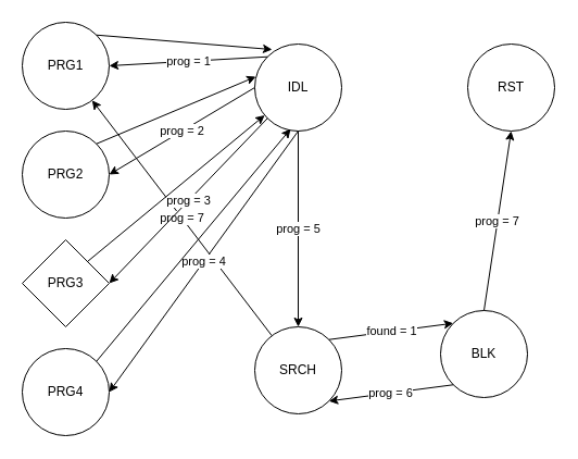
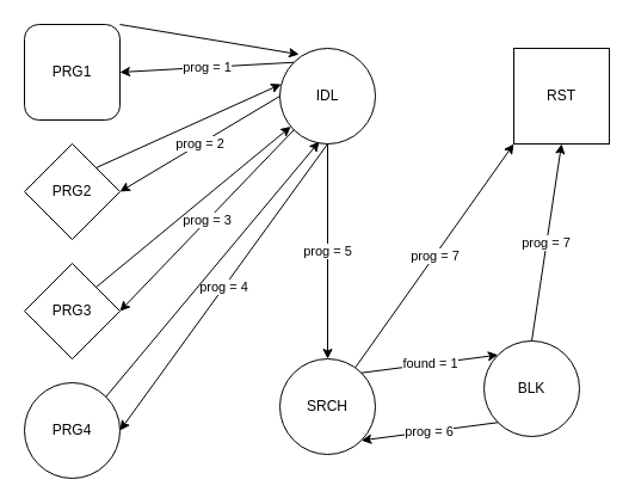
- <mxCell id="7" value="PRG1" style="ellipse;whiteSpace=wrap;html=1;aspect=fixed;" parent="1" vertex="1"><mxGeometry x="20" y="20" width="80" height="80" as="geometry" /></mxCell>
+ <mxCell id="7" value="PRG1" style="whiteSpace=wrap;html=1;aspect=fixed;rounded=1;" parent="1" vertex="1"><mxGeometry x="20" y="20" width="80" height="80" as="geometry" /></mxCell>
- <mxCell id="6" value="RST" style="ellipse;whiteSpace=wrap;html=1;aspect=fixed;" parent="1" vertex="1"><mxGeometry x="430" y="40" width="80" height="80" as="geometry" /></mxCell>
+ <mxCell id="6" value="RST" style="whiteSpace=wrap;html=1;aspect=fixed;rounded=0;" parent="1" vertex="1"><mxGeometry x="430" y="40" width="80" height="80" as="geometry" /></mxCell>
- <mxCell id="11" value="prog = 7" style="endArrow=classic;html=1;rounded=0;" parent="1" source="4" target="7" edge="1"><mxGeometry width="50" height="50" relative="1" as="geometry"><mxPoint x="490" y="180" as="sourcePoint" /><mxPoint x="438" y="118" as="targetPoint" /></mxGeometry></mxCell>
+ <mxCell id="11" value="prog = 7" style="endArrow=classic;html=1;rounded=0;entryX=0;entryY=1;entryDx=0;entryDy=0;" parent="1" source="4" target="6" edge="1"><mxGeometry width="50" height="50" relative="1" as="geometry"><mxPoint x="490" y="180" as="sourcePoint" /><mxPoint x="438" y="118" as="targetPoint" /></mxGeometry></mxCell>
- <mxCell id="12" value="PRG2" style="ellipse;whiteSpace=wrap;html=1;aspect=fixed;" parent="1" vertex="1"><mxGeometry x="20" y="120" width="80" height="80" as="geometry" /></mxCell>
+ <mxCell id="12" value="PRG2" style="rhombus;whiteSpace=wrap;html=1;aspect=fixed;" parent="1" vertex="1"><mxGeometry x="20" y="120" width="80" height="80" as="geometry" /></mxCell>
